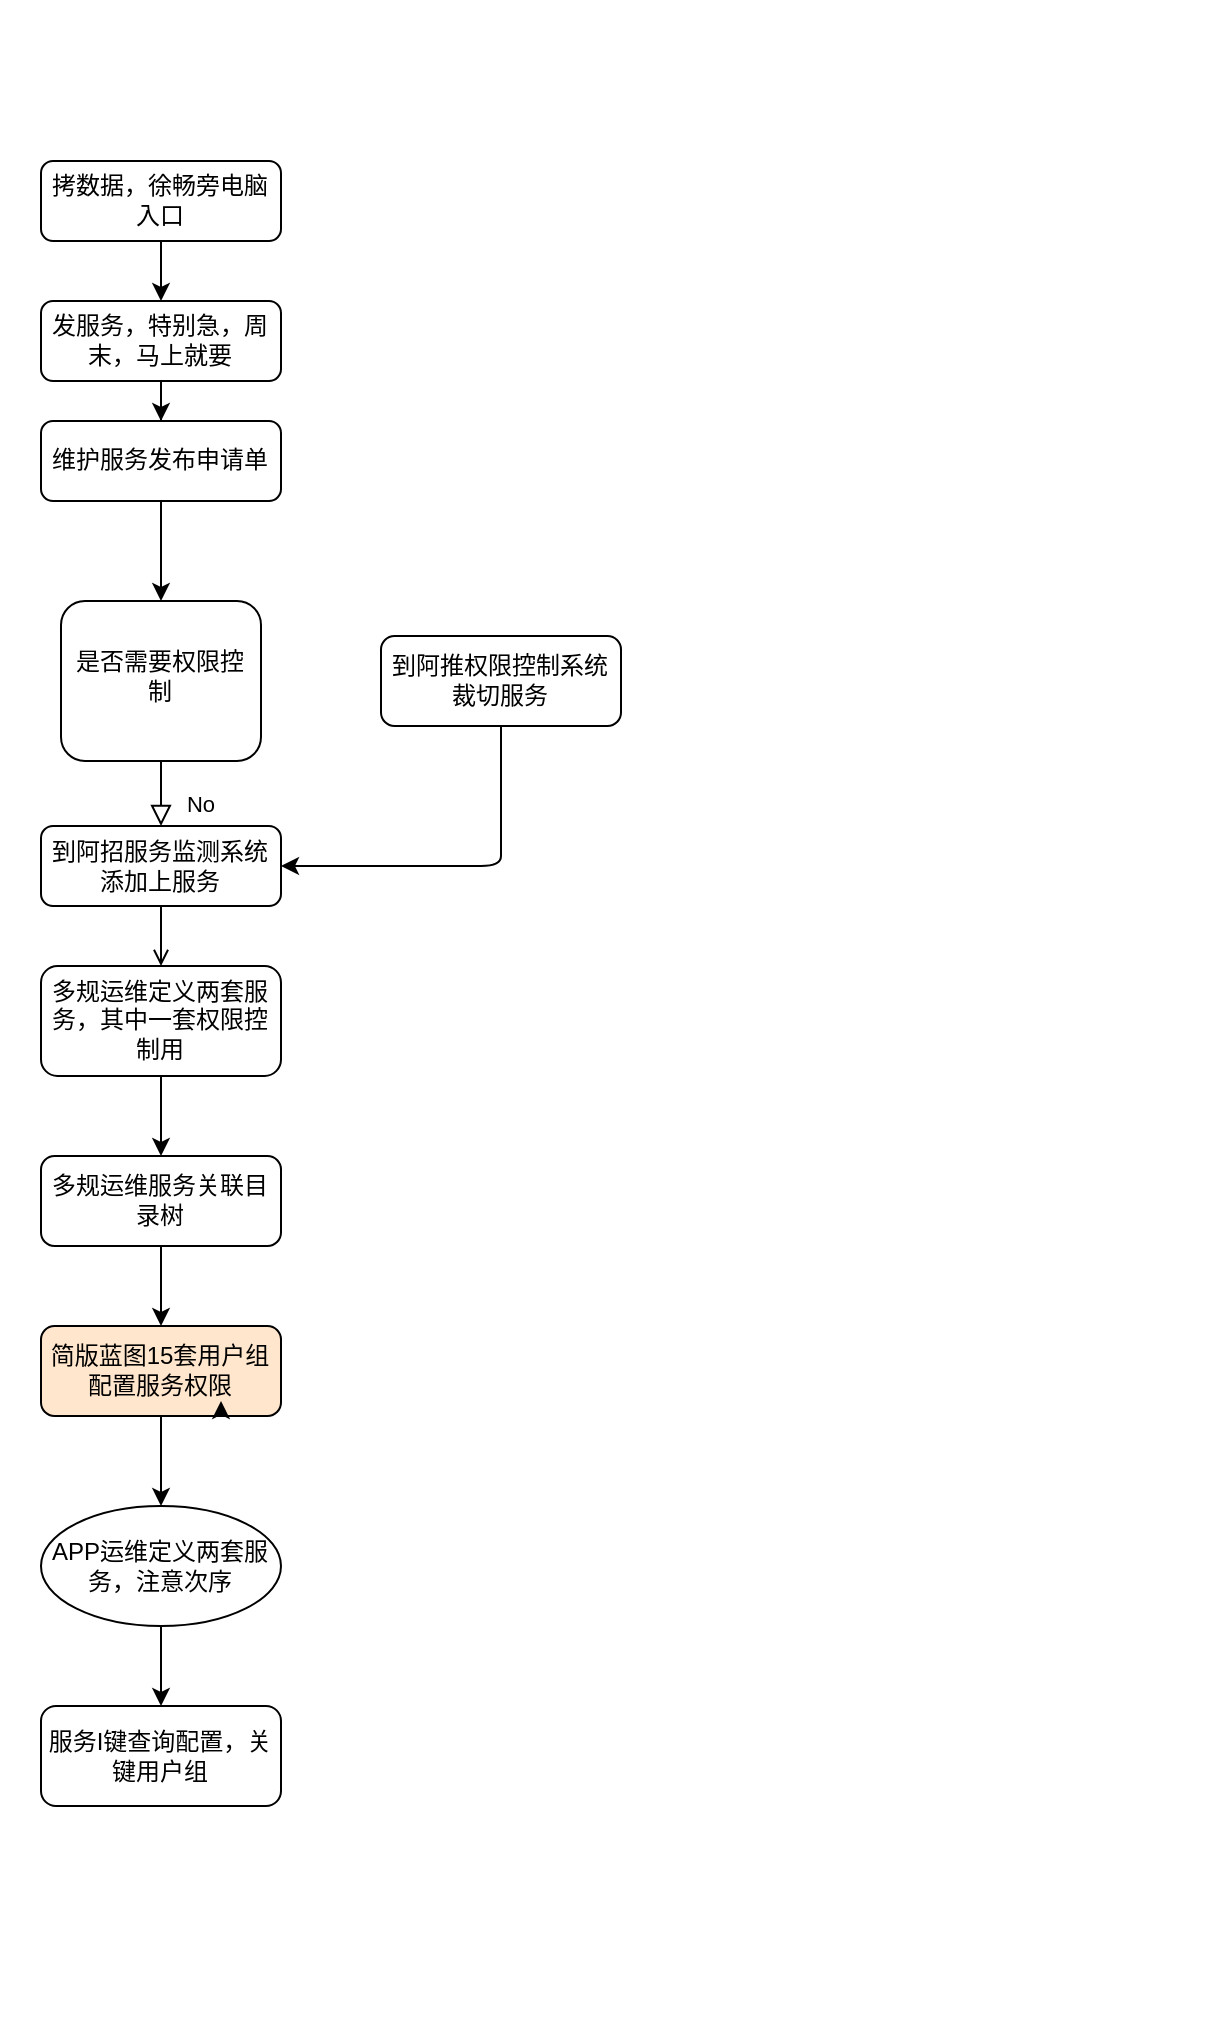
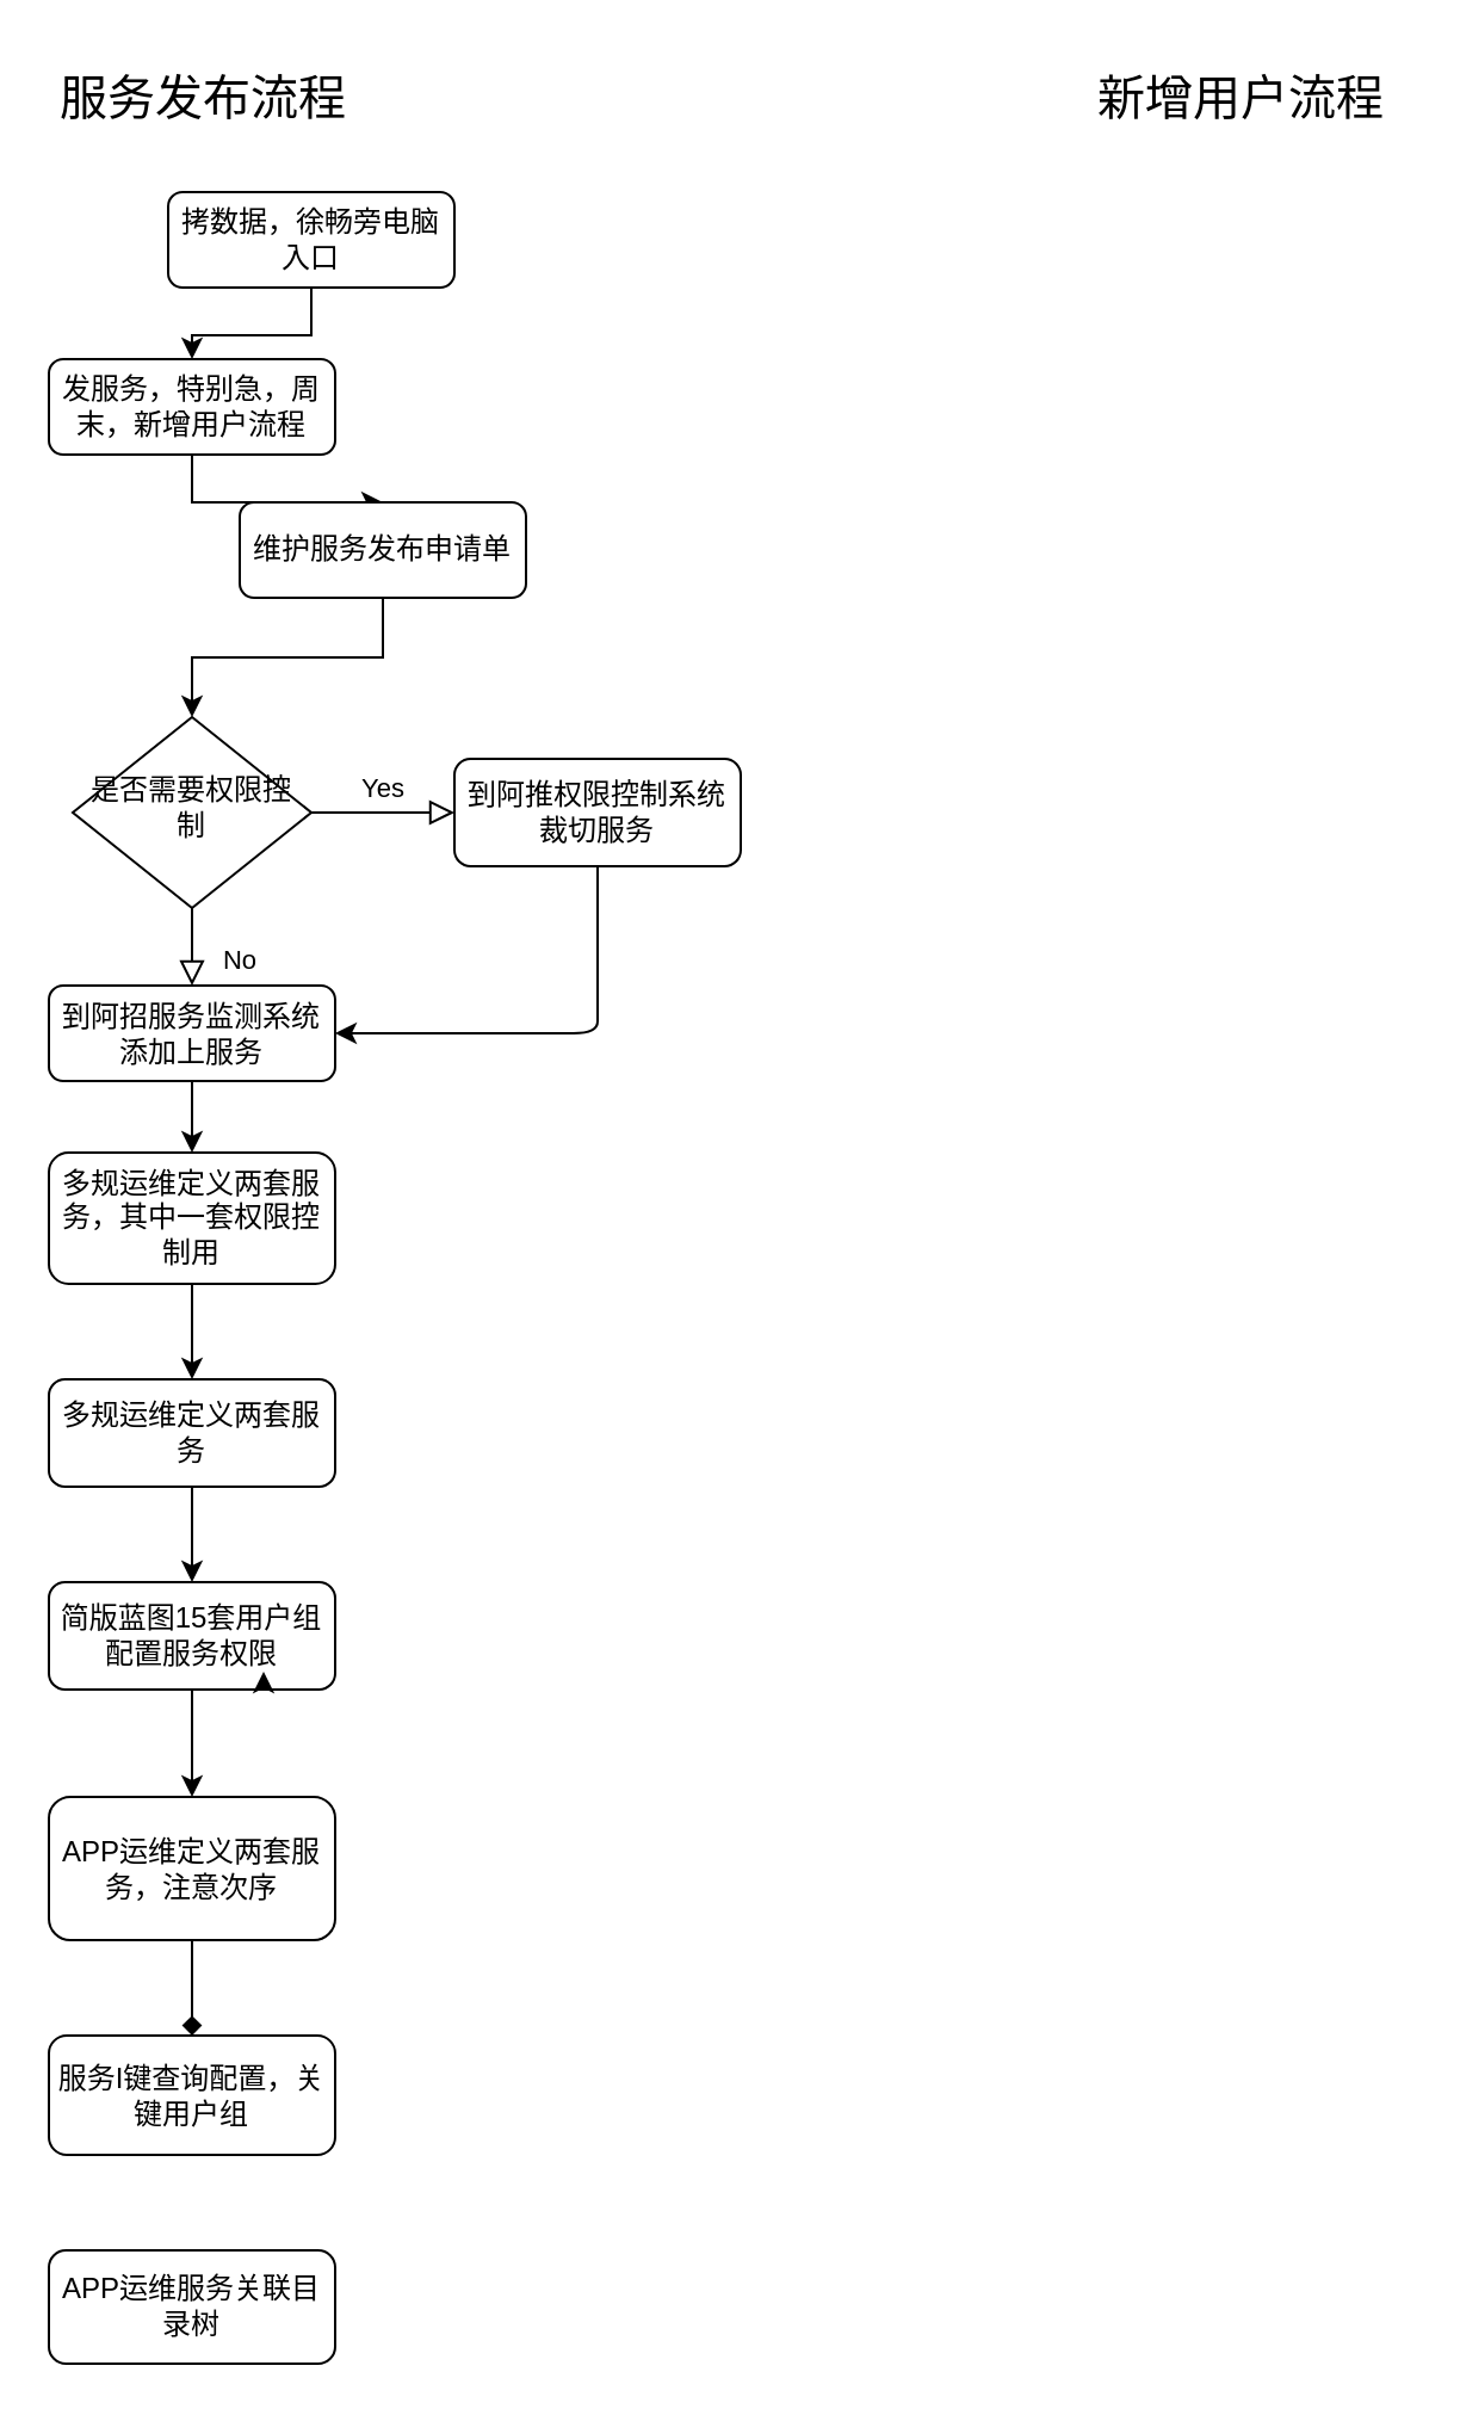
+ <mxCell id="22" value="服务发布流程" style="text;html=1;strokeColor=none;fillColor=none;align=center;verticalAlign=middle;whiteSpace=wrap;rounded=0;fontSize=20;" vertex="1" parent="1"><mxGeometry x="20" y="20" width="130" height="40" as="geometry" /></mxCell>
+ <mxCell id="26" value="新增用户流程" style="text;html=1;strokeColor=none;fillColor=none;align=center;verticalAlign=middle;whiteSpace=wrap;rounded=0;fontSize=20;" vertex="1" parent="1"><mxGeometry x="450" y="30" width="140" height="20" as="geometry" /></mxCell>
- <mxCell id="3" value="拷数据，徐畅旁电脑入口" style="rounded=1;whiteSpace=wrap;html=1;fontSize=12;glass=0;strokeWidth=1;shadow=0;" parent="1" vertex="1"><mxGeometry x="20" y="80" width="120" height="40" as="geometry" /></mxCell>
+ <mxCell id="3" value="拷数据，徐畅旁电脑入口" style="rounded=1;whiteSpace=wrap;html=1;fontSize=12;glass=0;strokeWidth=1;shadow=0;" parent="1" vertex="1"><mxGeometry x="70" y="80" width="120" height="40" as="geometry" /></mxCell>
- <mxCell id="13" value="发服务，特别急，周末，马上就要" style="rounded=1;whiteSpace=wrap;html=1;" vertex="1" parent="1"><mxGeometry x="20" y="150" width="120" height="40" as="geometry" /></mxCell>
+ <mxCell id="13" value="发服务，特别急，周末，新增用户流程" style="rounded=1;whiteSpace=wrap;html=1;" vertex="1" parent="1"><mxGeometry x="20" y="150" width="120" height="40" as="geometry" /></mxCell>
- <mxCell id="24" value="维护服务发布申请单" style="rounded=1;whiteSpace=wrap;html=1;fontSize=12;" vertex="1" parent="1"><mxGeometry x="20" y="210" width="120" height="40" as="geometry" /></mxCell>
+ <mxCell id="24" value="维护服务发布申请单" style="rounded=1;whiteSpace=wrap;html=1;fontSize=12;" vertex="1" parent="1"><mxGeometry x="100" y="210" width="120" height="40" as="geometry" /></mxCell>
- <mxCell id="6" value="是否需要权限控制" style="whiteSpace=wrap;html=1;shadow=0;fontFamily=Helvetica;fontSize=12;align=center;strokeWidth=1;spacing=6;spacingTop=-4;rounded=1;" parent="1" vertex="1"><mxGeometry x="30" y="300" width="100" height="80" as="geometry" /></mxCell>
+ <mxCell id="6" value="是否需要权限控制" style="rhombus;whiteSpace=wrap;html=1;shadow=0;fontFamily=Helvetica;fontSize=12;align=center;strokeWidth=1;spacing=6;spacingTop=-4;" parent="1" vertex="1"><mxGeometry x="30" y="300" width="100" height="80" as="geometry" /></mxCell>
+ <mxCell id="5" value="Yes" style="edgeStyle=orthogonalEdgeStyle;rounded=0;html=1;jettySize=auto;orthogonalLoop=1;fontSize=11;endArrow=block;endFill=0;endSize=8;strokeWidth=1;shadow=0;labelBackgroundColor=none;" parent="1" source="6" target="9" edge="1"><mxGeometry y="10" relative="1" as="geometry"><mxPoint as="offset" /></mxGeometry></mxCell>
- <mxCell id="20" value="" style="edgeStyle=orthogonalEdgeStyle;rounded=0;orthogonalLoop=1;jettySize=auto;html=1;fontSize=12;endArrow=open;" edge="1" parent="1" source="21" target="8"><mxGeometry relative="1" as="geometry" /></mxCell>
+ <mxCell id="20" value="" style="edgeStyle=orthogonalEdgeStyle;rounded=0;orthogonalLoop=1;jettySize=auto;html=1;fontSize=12;" edge="1" parent="1" source="21" target="8"><mxGeometry relative="1" as="geometry" /></mxCell>
- <mxCell id="11" value="多规运维服务关联目录树" style="rounded=1;whiteSpace=wrap;html=1;" vertex="1" parent="1"><mxGeometry x="20" y="577.5" width="120" height="45" as="geometry" /></mxCell>
+ <mxCell id="11" value="多规运维定义两套服务" style="rounded=1;whiteSpace=wrap;html=1;" vertex="1" parent="1"><mxGeometry x="20" y="577.5" width="120" height="45" as="geometry" /></mxCell>
- <mxCell id="15" value="简版蓝图15套用户组配置服务权限" style="rounded=1;whiteSpace=wrap;html=1;fillColor=#ffe6cc;" vertex="1" parent="1"><mxGeometry x="20" y="662.5" width="120" height="45" as="geometry" /></mxCell>
+ <mxCell id="15" value="简版蓝图15套用户组配置服务权限" style="rounded=1;whiteSpace=wrap;html=1;" vertex="1" parent="1"><mxGeometry x="20" y="662.5" width="120" height="45" as="geometry" /></mxCell>
- <mxCell id="17" value="APP运维定义两套服务，注意次序" style="ellipse;whiteSpace=wrap;html=1;" vertex="1" parent="1"><mxGeometry x="20" y="752.5" width="120" height="60" as="geometry" /></mxCell>
+ <mxCell id="17" value="APP运维定义两套服务，注意次序" style="rounded=1;whiteSpace=wrap;html=1;" vertex="1" parent="1"><mxGeometry x="20" y="752.5" width="120" height="60" as="geometry" /></mxCell>
- <mxCell id="16" value="" style="edgeStyle=orthogonalEdgeStyle;rounded=0;orthogonalLoop=1;jettySize=auto;html=1;" edge="1" parent="1" source="17" target="18"><mxGeometry relative="1" as="geometry" /></mxCell>
+ <mxCell id="16" value="" style="edgeStyle=orthogonalEdgeStyle;rounded=0;orthogonalLoop=1;jettySize=auto;html=1;endArrow=diamond;" edge="1" parent="1" source="17" target="18"><mxGeometry relative="1" as="geometry" /></mxCell>
+ <mxCell id="19" value="APP运维服务关联目录树" style="rounded=1;whiteSpace=wrap;html=1;" vertex="1" parent="1"><mxGeometry x="20" y="942.5" width="120" height="47.5" as="geometry" /></mxCell>
